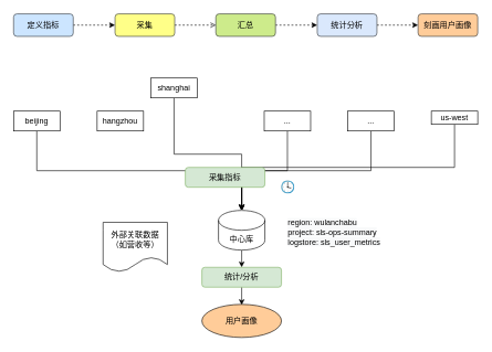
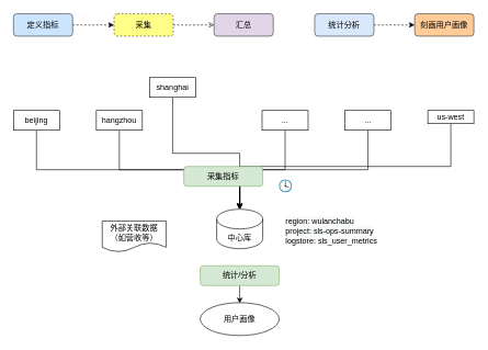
- <mxCell id="26" value="采集" style="rounded=1;whiteSpace=wrap;html=1;fillColor=#ffff88;strokeColor=#36393d;" vertex="1" parent="1"><mxGeometry x="173" y="20" width="90" height="34" as="geometry" /></mxCell>
+ <mxCell id="26" value="采集" style="rounded=1;whiteSpace=wrap;html=1;fillColor=#ffff88;strokeColor=#36393d;dashed=1;" vertex="1" parent="1"><mxGeometry x="173" y="20" width="90" height="34" as="geometry" /></mxCell>
- <mxCell id="28" value="汇总" style="rounded=1;whiteSpace=wrap;html=1;fillColor=#cdeb8b;strokeColor=#36393d;" vertex="1" parent="1"><mxGeometry x="325" y="20" width="90" height="34" as="geometry" /></mxCell>
+ <mxCell id="28" value="汇总" style="rounded=1;whiteSpace=wrap;html=1;fillColor=#e1d5e7;strokeColor=#36393d;" vertex="1" parent="1"><mxGeometry x="325" y="20" width="90" height="34" as="geometry" /></mxCell>
- <mxCell id="27" style="edgeStyle=orthogonalEdgeStyle;rounded=0;orthogonalLoop=1;jettySize=auto;html=1;exitX=1;exitY=0.5;exitDx=0;exitDy=0;entryX=0;entryY=0.5;entryDx=0;entryDy=0;dashed=1;endArrow=classic;endFill=1;" edge="1" parent="1" source="28" target="30"><mxGeometry relative="1" as="geometry" /></mxCell>
+ <mxCell id="8" style="edgeStyle=orthogonalEdgeStyle;rounded=0;orthogonalLoop=1;jettySize=auto;html=1;exitX=0.5;exitY=1;exitDx=0;exitDy=0;" edge="1" parent="1" source="9" target="15"><mxGeometry relative="1" as="geometry" /></mxCell>
- <mxCell id="22" value="外部关联数据&lt;br&gt;（如营收等）" style="shape=document;whiteSpace=wrap;html=1;boundedLbl=1;" vertex="1" parent="1"><mxGeometry x="155" y="335" width="97" height="75" as="geometry" /></mxCell>
+ <mxCell id="22" value="外部关联数据&lt;br&gt;（如营收等）" style="shape=document;whiteSpace=wrap;html=1;boundedLbl=1;" vertex="1" parent="1"><mxGeometry x="155" y="335" width="97" height="47" as="geometry" /></mxCell>
- <mxCell id="14" style="edgeStyle=orthogonalEdgeStyle;rounded=0;orthogonalLoop=1;jettySize=auto;html=1;exitX=0.5;exitY=1;exitDx=0;exitDy=0;exitPerimeter=0;entryX=0.5;entryY=0;entryDx=0;entryDy=0;" edge="1" parent="1" source="15" target="20"><mxGeometry relative="1" as="geometry" /></mxCell>
- <mxCell id="21" value="用户画像" style="ellipse;whiteSpace=wrap;html=1;fillColor=#ffcc99;" vertex="1" parent="1"><mxGeometry x="304" y="459" width="120" height="50" as="geometry" /></mxCell>
+ <mxCell id="21" value="用户画像" style="ellipse;whiteSpace=wrap;html=1;" vertex="1" parent="1"><mxGeometry x="304" y="459" width="120" height="50" as="geometry" /></mxCell>
